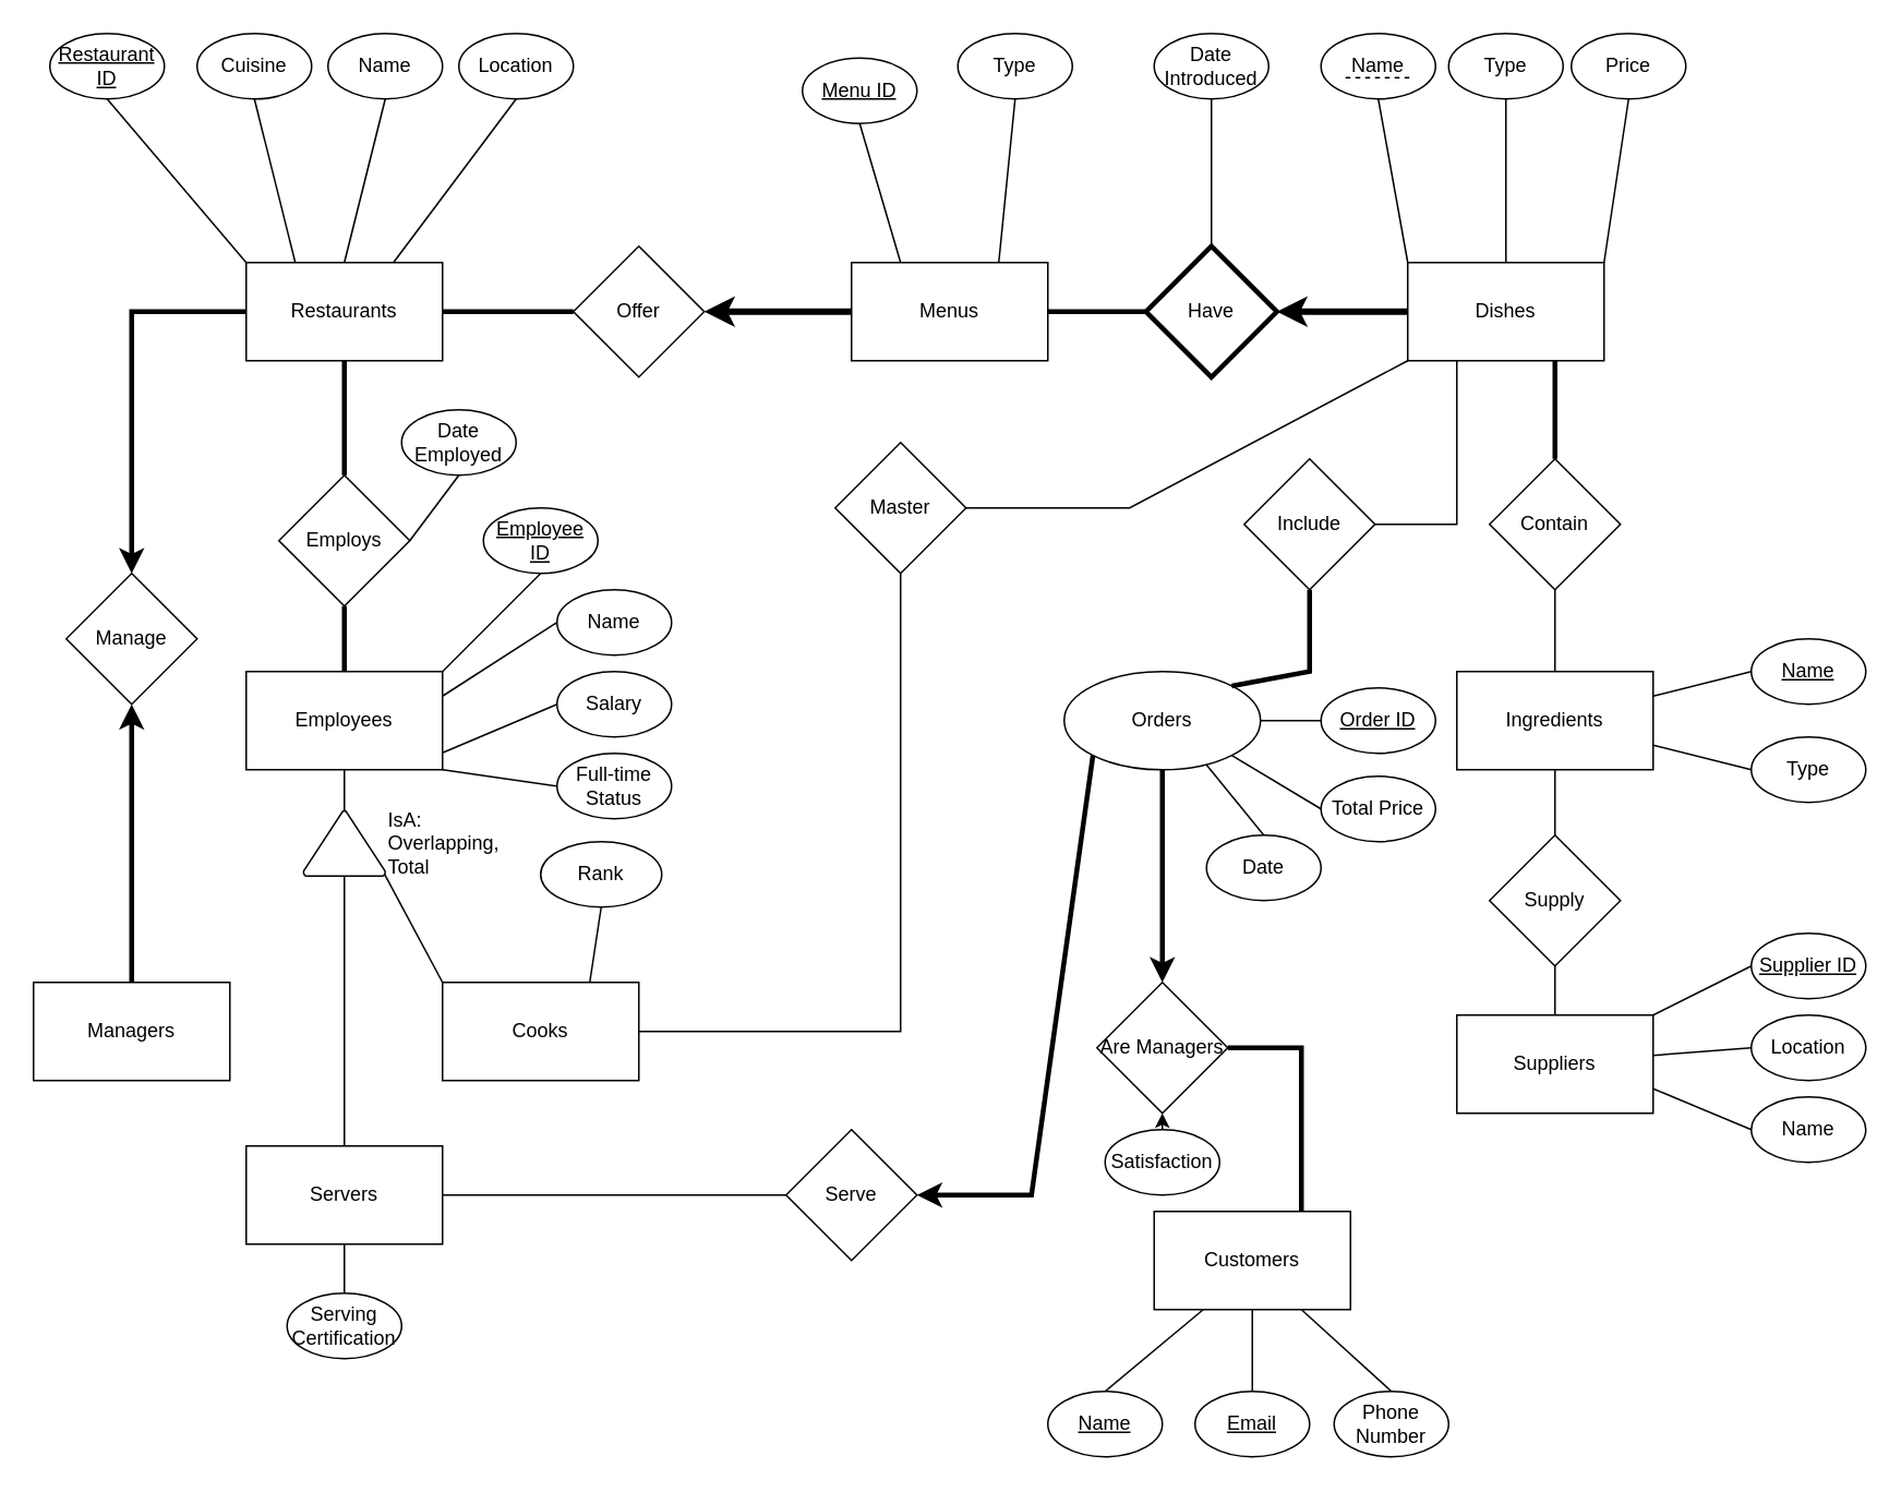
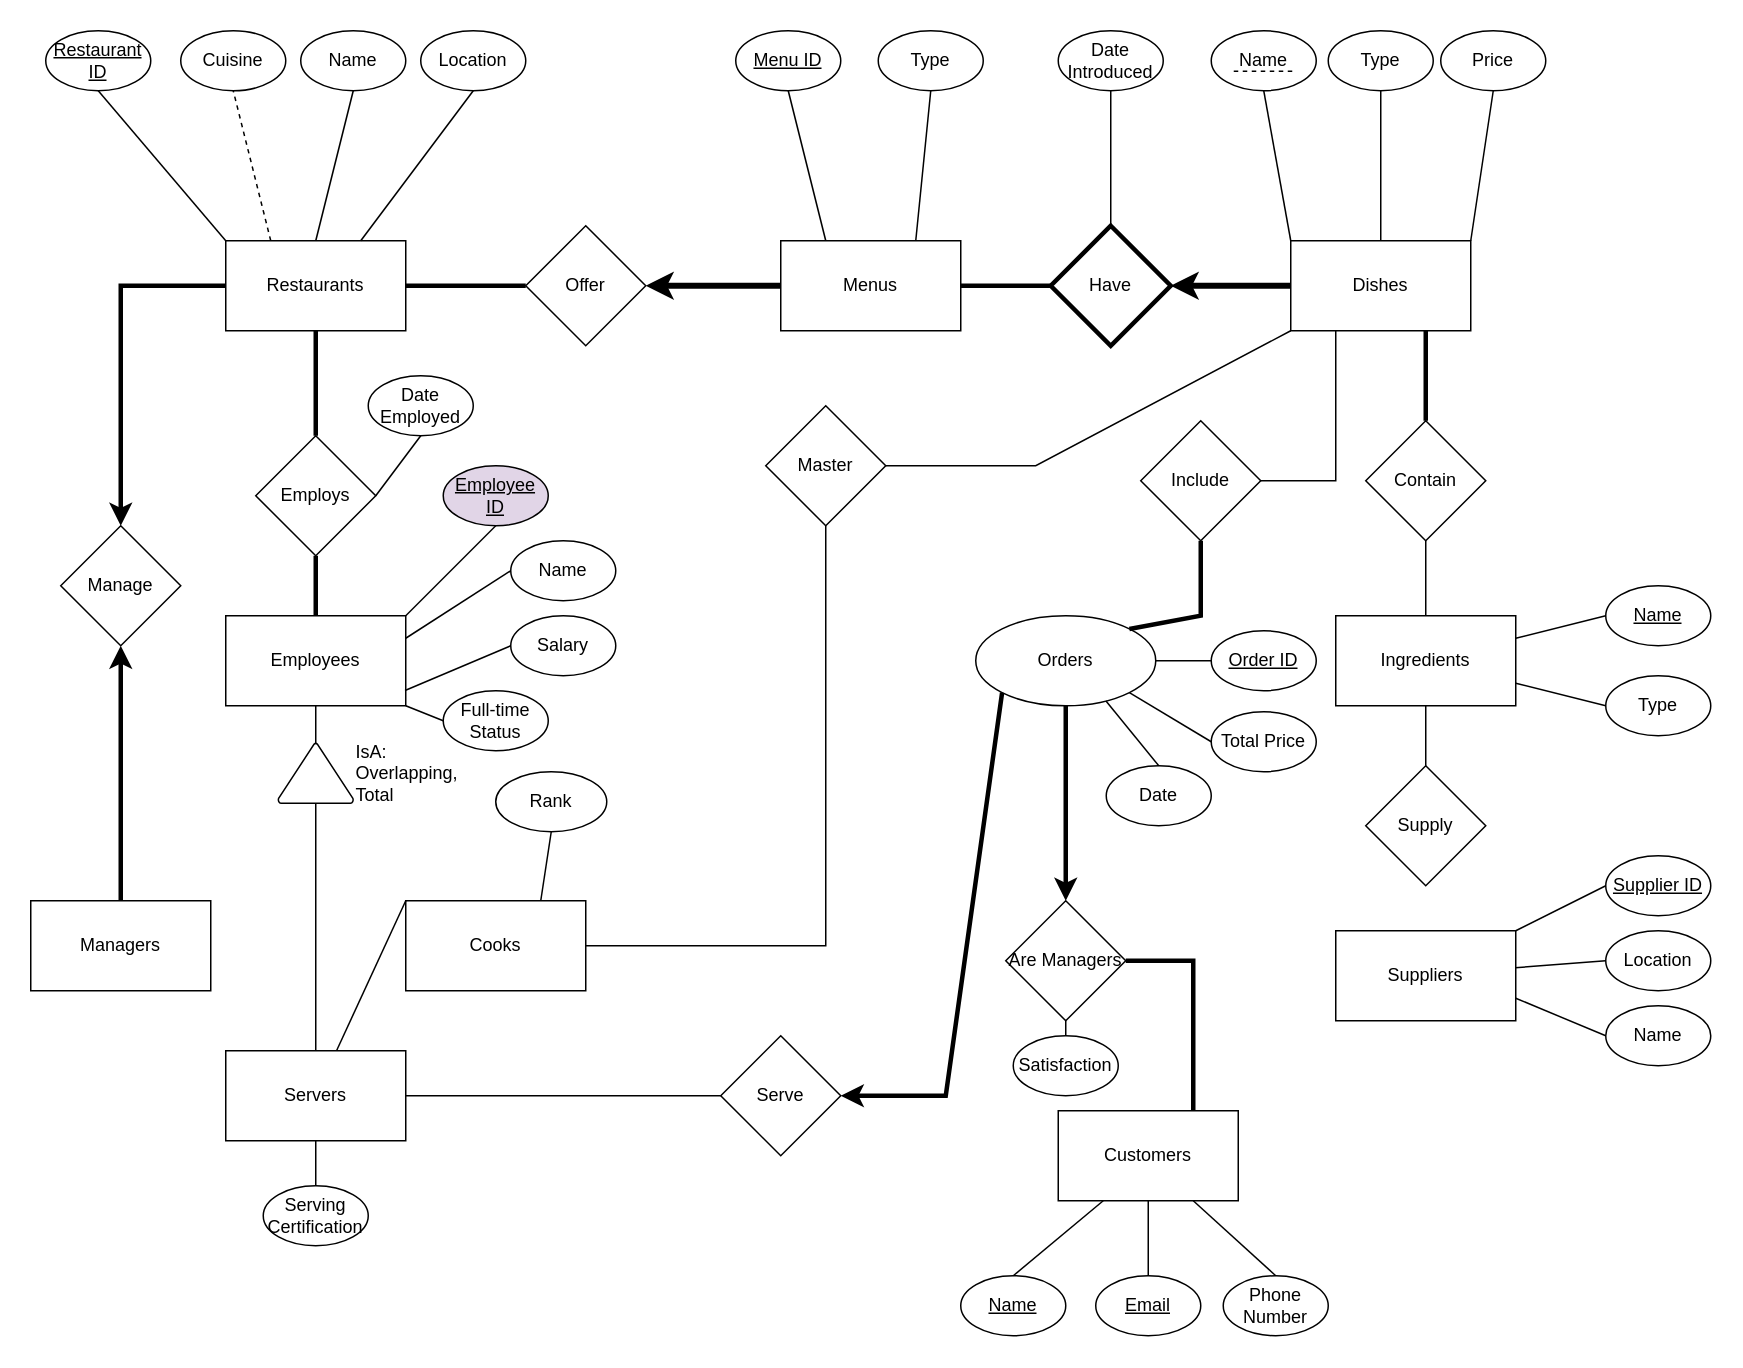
- <mxCell id="21" value="&lt;u&gt;Menu ID&lt;br&gt;&lt;/u&gt;" style="ellipse;whiteSpace=wrap;html=1;" vertex="1" parent="1"><mxGeometry x="490" y="35" width="70" height="40" as="geometry" /></mxCell>
+ <mxCell id="21" value="&lt;u&gt;Menu ID&lt;br&gt;&lt;/u&gt;" style="ellipse;whiteSpace=wrap;html=1;" vertex="1" parent="1"><mxGeometry x="490" y="20" width="70" height="40" as="geometry" /></mxCell>
- <mxCell id="15" value="" style="endArrow=none;html=1;rounded=0;entryX=0.5;entryY=1;entryDx=0;entryDy=0;exitX=0.25;exitY=0;exitDx=0;exitDy=0;" edge="1" parent="1" source="3" target="14"><mxGeometry width="50" height="50" relative="1" as="geometry"><mxPoint x="200" y="110" as="sourcePoint" /><mxPoint x="250" y="60" as="targetPoint" /></mxGeometry></mxCell>
+ <mxCell id="15" value="" style="endArrow=none;html=1;rounded=0;entryX=0.5;entryY=1;entryDx=0;entryDy=0;exitX=0.25;exitY=0;exitDx=0;exitDy=0;dashed=1;" edge="1" parent="1" source="3" target="14"><mxGeometry width="50" height="50" relative="1" as="geometry"><mxPoint x="200" y="110" as="sourcePoint" /><mxPoint x="250" y="60" as="targetPoint" /></mxGeometry></mxCell>
- <mxCell id="53" value="&lt;u&gt;Employee ID&lt;/u&gt;" style="ellipse;whiteSpace=wrap;html=1;" vertex="1" parent="1"><mxGeometry x="295" y="310" width="70" height="40" as="geometry" /></mxCell>
+ <mxCell id="53" value="&lt;u&gt;Employee ID&lt;/u&gt;" style="ellipse;whiteSpace=wrap;html=1;fillColor=#e1d5e7;" vertex="1" parent="1"><mxGeometry x="295" y="310" width="70" height="40" as="geometry" /></mxCell>
- <mxCell id="61" value="Full-time Status" style="ellipse;whiteSpace=wrap;html=1;" vertex="1" parent="1"><mxGeometry x="340" y="460" width="70" height="40" as="geometry" /></mxCell>
+ <mxCell id="61" value="Full-time Status" style="ellipse;whiteSpace=wrap;html=1;" vertex="1" parent="1"><mxGeometry x="295" y="460" width="70" height="40" as="geometry" /></mxCell>
- <mxCell id="59" value="" style="endArrow=none;html=1;rounded=0;entryX=0.99;entryY=0.97;entryDx=0;entryDy=0;entryPerimeter=0;exitX=0;exitY=0;exitDx=0;exitDy=0;" edge="1" parent="1" source="41" target="39"><mxGeometry width="50" height="50" relative="1" as="geometry"><mxPoint x="200" y="640" as="sourcePoint" /><mxPoint x="250" y="590" as="targetPoint" /></mxGeometry></mxCell>
+ <mxCell id="59" value="" style="endArrow=none;html=1;rounded=0;exitX=0;exitY=0;exitDx=0;exitDy=0;" edge="1" parent="1" source="41" target="42"><mxGeometry width="50" height="50" relative="1" as="geometry"><mxPoint x="200" y="640" as="sourcePoint" /><mxPoint x="250" y="590" as="targetPoint" /></mxGeometry></mxCell>
- <mxCell id="38" value="" style="endArrow=none;html=1;rounded=0;entryX=0.5;entryY=1;entryDx=0;entryDy=0;exitX=0.5;exitY=0;exitDx=0;exitDy=0;" edge="1" parent="1" source="6" target="36"><mxGeometry width="50" height="50" relative="1" as="geometry"><mxPoint x="800" y="590" as="sourcePoint" /><mxPoint x="850" y="540" as="targetPoint" /></mxGeometry></mxCell>
- <mxCell id="105" value="" style="endArrow=classic;html=1;rounded=0;entryX=0.5;entryY=1;entryDx=0;entryDy=0;exitX=0.5;exitY=0;exitDx=0;exitDy=0;" edge="1" parent="1" source="104" target="92"><mxGeometry width="50" height="50" relative="1" as="geometry"><mxPoint x="570" y="660" as="sourcePoint" /><mxPoint x="620" y="610" as="targetPoint" /></mxGeometry></mxCell>
+ <mxCell id="105" value="" style="endArrow=none;html=1;rounded=0;entryX=0.5;entryY=1;entryDx=0;entryDy=0;exitX=0.5;exitY=0;exitDx=0;exitDy=0;" edge="1" parent="1" source="104" target="92"><mxGeometry width="50" height="50" relative="1" as="geometry"><mxPoint x="570" y="660" as="sourcePoint" /><mxPoint x="620" y="610" as="targetPoint" /></mxGeometry></mxCell>
